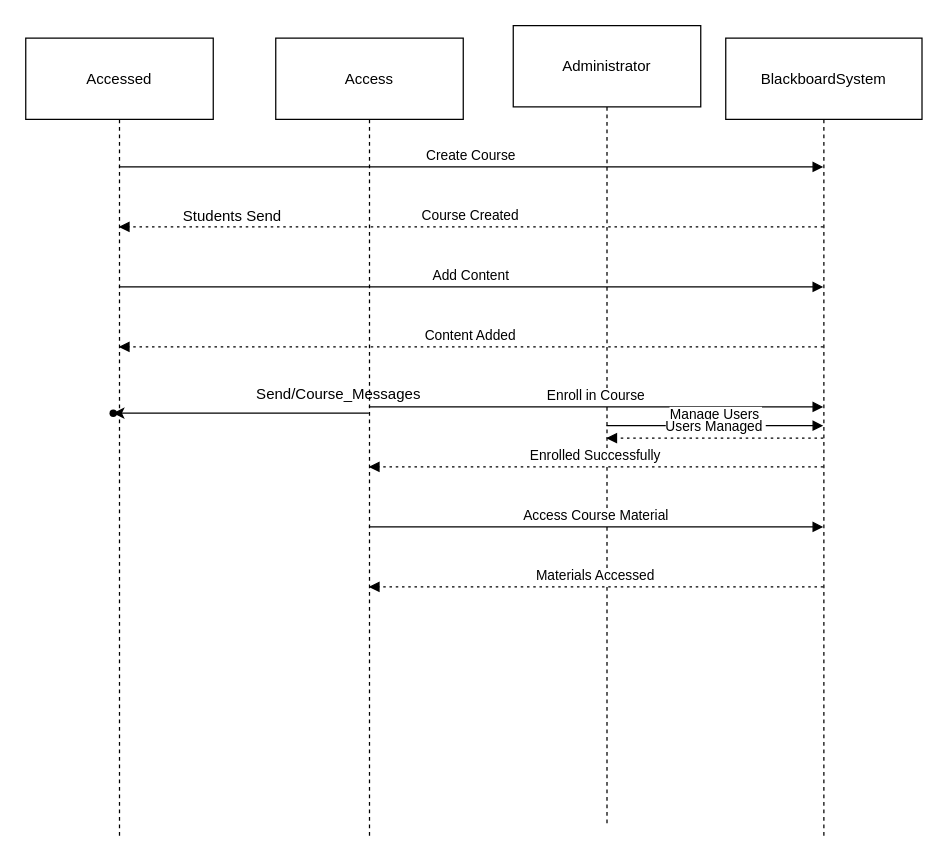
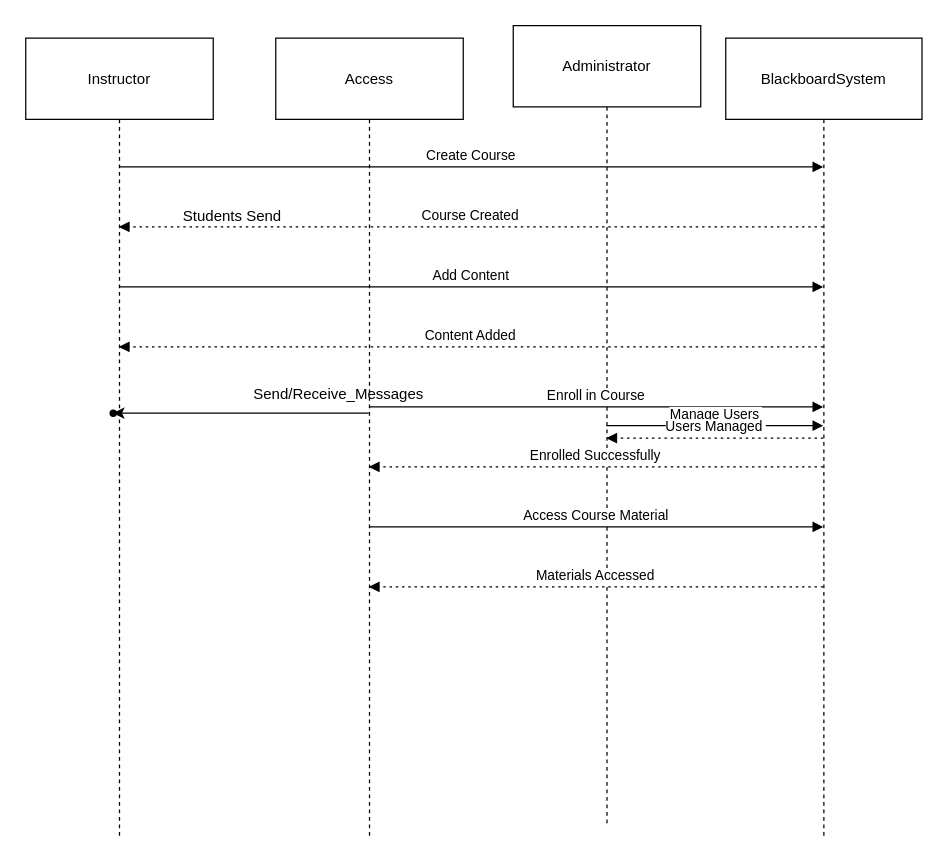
- <mxCell id="2" value="Accessed" style="shape=umlLifeline;perimeter=lifelinePerimeter;whiteSpace=wrap;container=1;dropTarget=0;collapsible=0;recursiveResize=0;outlineConnect=0;portConstraint=eastwest;newEdgeStyle={&quot;edgeStyle&quot;:&quot;elbowEdgeStyle&quot;,&quot;elbow&quot;:&quot;vertical&quot;,&quot;curved&quot;:0,&quot;rounded&quot;:0};size=65;" vertex="1" parent="1"><mxGeometry width="150" height="640" as="geometry" x="20" y="30" /></mxCell>
+ <mxCell id="2" value="Instructor" style="shape=umlLifeline;perimeter=lifelinePerimeter;whiteSpace=wrap;container=1;dropTarget=0;collapsible=0;recursiveResize=0;outlineConnect=0;portConstraint=eastwest;newEdgeStyle={&quot;edgeStyle&quot;:&quot;elbowEdgeStyle&quot;,&quot;elbow&quot;:&quot;vertical&quot;,&quot;curved&quot;:0,&quot;rounded&quot;:0};size=65;" vertex="1" parent="1"><mxGeometry width="150" height="640" as="geometry" x="20" y="30" /></mxCell>
- <mxCell id="19" value="Send/Course_Messages" style="text;html=1;align=center;verticalAlign=middle;resizable=0;points=[];autosize=1;strokeColor=none;fillColor=none;" vertex="1" parent="1"><mxGeometry x="190" y="300" width="160" height="30" as="geometry" /></mxCell>
+ <mxCell id="19" value="Send/Receive_Messages" style="text;html=1;align=center;verticalAlign=middle;resizable=0;points=[];autosize=1;strokeColor=none;fillColor=none;" vertex="1" parent="1"><mxGeometry x="190" y="300" width="160" height="30" as="geometry" /></mxCell>
